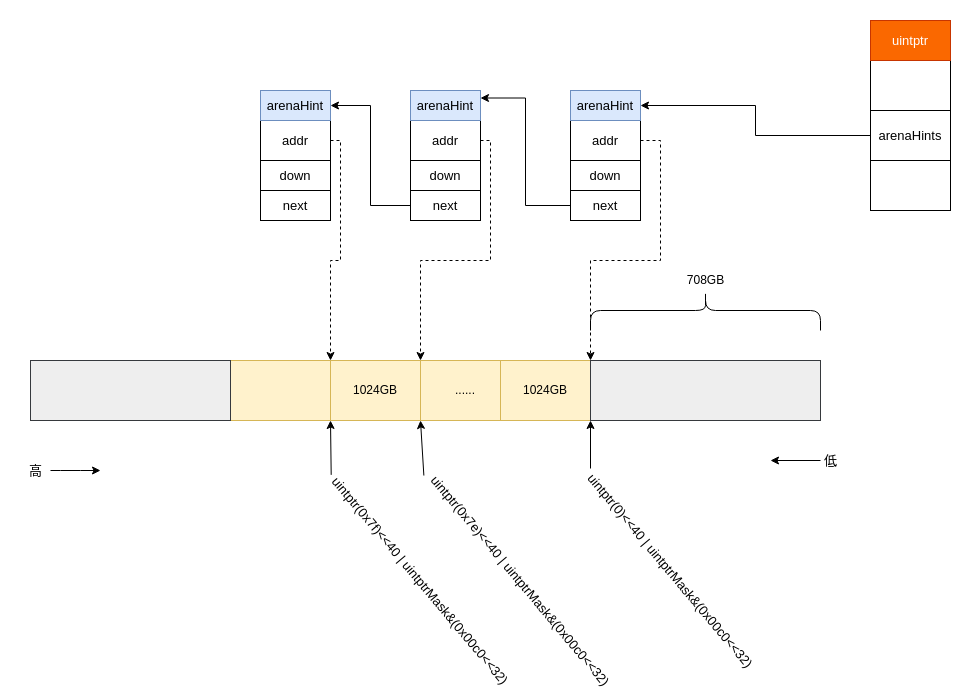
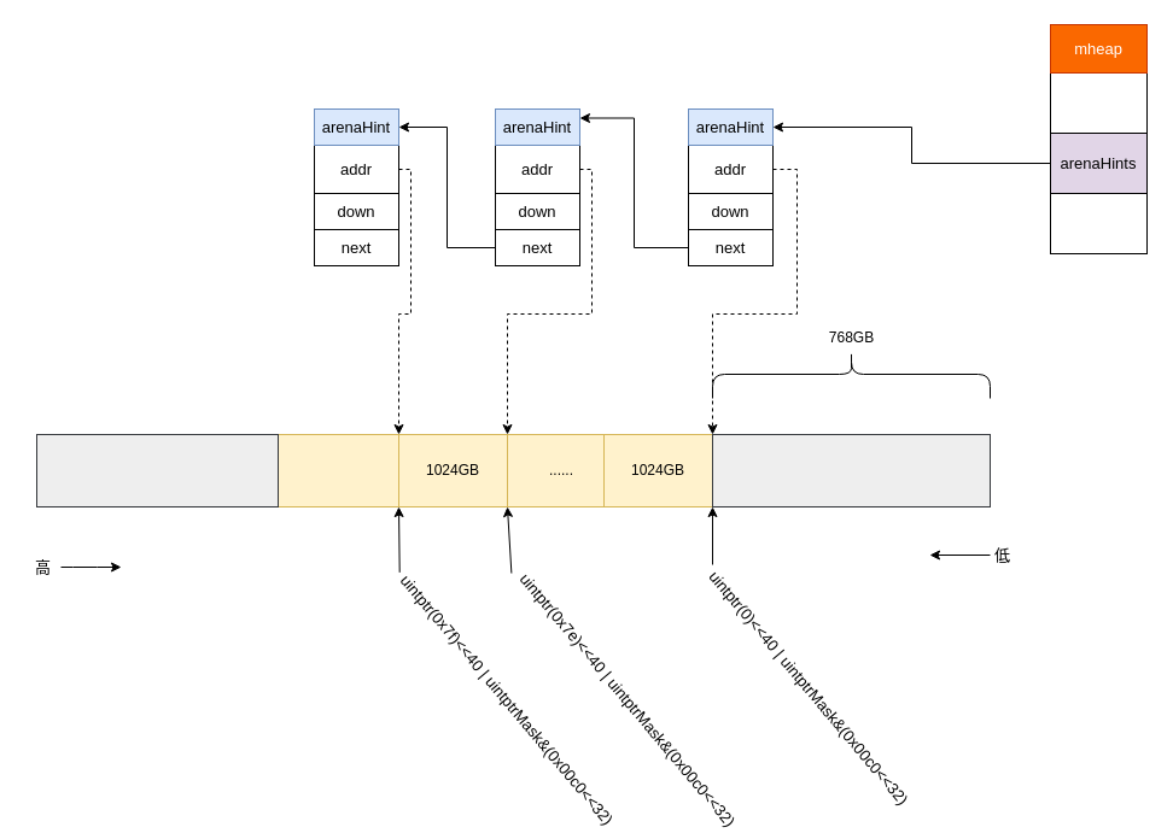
- <mxCell id="40" value="uintptr" style="rounded=0;whiteSpace=wrap;html=1;fontSize=13;fillColor=#fa6800;strokeColor=#C73500;fontColor=#ffffff;" parent="1" vertex="1"><mxGeometry x="870" y="20" width="80" height="40" as="geometry" /></mxCell>
+ <mxCell id="40" value="mheap" style="rounded=0;whiteSpace=wrap;html=1;fontSize=13;fillColor=#fa6800;strokeColor=#C73500;fontColor=#ffffff;" parent="1" vertex="1"><mxGeometry x="870" y="20" width="80" height="40" as="geometry" /></mxCell>
- <mxCell id="43" value="arenaHints" style="rounded=0;whiteSpace=wrap;html=1;fontSize=13;" parent="1" vertex="1"><mxGeometry x="870" y="110" width="80" height="50" as="geometry" /></mxCell>
+ <mxCell id="43" value="arenaHints" style="rounded=0;whiteSpace=wrap;html=1;fontSize=13;fillColor=#e1d5e7;" parent="1" vertex="1"><mxGeometry x="870" y="110" width="80" height="50" as="geometry" /></mxCell>
- <mxCell id="53" value="708GB" style="text;html=1;align=center;verticalAlign=middle;resizable=0;points=[];autosize=1;" vertex="1" parent="1"><mxGeometry x="680" y="270" width="50" height="20" as="geometry" /></mxCell>
+ <mxCell id="53" value="768GB" style="text;html=1;align=center;verticalAlign=middle;resizable=0;points=[];autosize=1;" vertex="1" parent="1"><mxGeometry x="680" y="270" width="50" height="20" as="geometry" /></mxCell>
